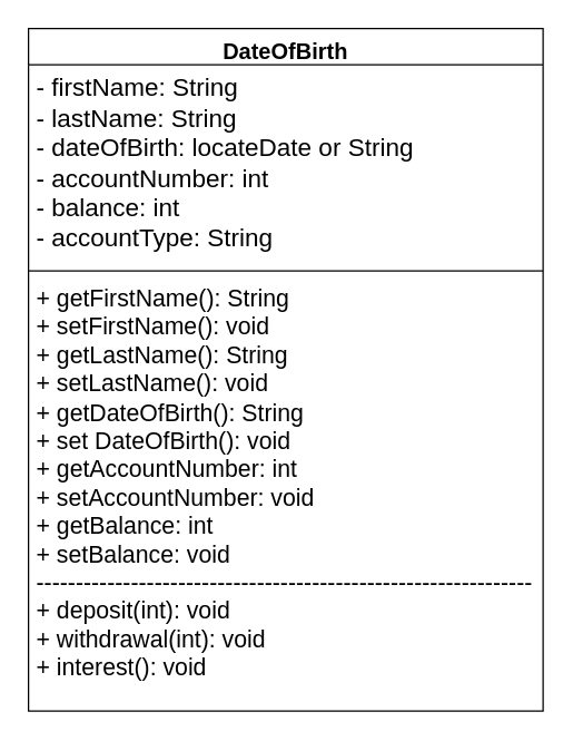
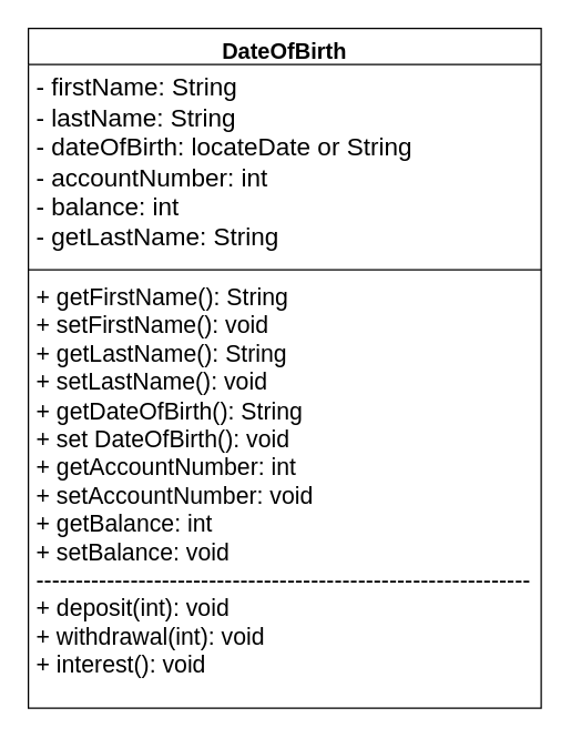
- <mxCell id="3" value="&lt;font style=&quot;font-size: 18px;&quot;&gt;- firstName: String&lt;br&gt;- lastName: String&lt;br&gt;- dateOfBirth: locateDate or String&lt;br&gt;- accountNumber: int&lt;br&gt;- balance: int&lt;br&gt;- accountType: String&lt;br&gt;&lt;/font&gt;" style="text;strokeColor=none;fillColor=none;align=left;verticalAlign=top;spacingLeft=4;spacingRight=4;overflow=hidden;rotatable=0;points=[[0,0.5],[1,0.5]];portConstraint=eastwest;whiteSpace=wrap;html=1;" vertex="1" parent="2"><mxGeometry y="26" width="370" height="144" as="geometry" /></mxCell>
+ <mxCell id="3" value="&lt;font style=&quot;font-size: 18px;&quot;&gt;- firstName: String&lt;br&gt;- lastName: String&lt;br&gt;- dateOfBirth: locateDate or String&lt;br&gt;- accountNumber: int&lt;br&gt;- balance: int&lt;br&gt;- getLastName: String&lt;br&gt;&lt;/font&gt;" style="text;strokeColor=none;fillColor=none;align=left;verticalAlign=top;spacingLeft=4;spacingRight=4;overflow=hidden;rotatable=0;points=[[0,0.5],[1,0.5]];portConstraint=eastwest;whiteSpace=wrap;html=1;" vertex="1" parent="2"><mxGeometry y="26" width="370" height="144" as="geometry" /></mxCell>
